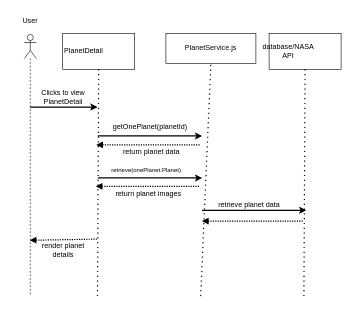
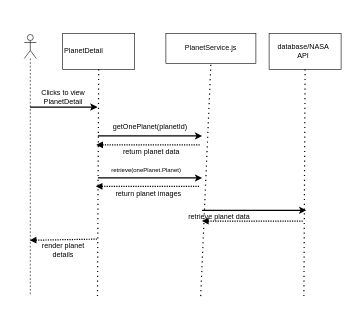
- <mxCell id="9" value="User" style="text;html=1;strokeColor=none;fillColor=none;align=center;verticalAlign=middle;whiteSpace=wrap;rounded=0;labelBackgroundColor=none;fontColor=none;" vertex="1" parent="1"><mxGeometry x="20" y="20" width="60" height="30" as="geometry" /></mxCell>
- <mxCell id="10" value="database/NASA API" style="text;html=1;strokeColor=none;fillColor=none;align=center;verticalAlign=middle;whiteSpace=wrap;rounded=0;labelBackgroundColor=none;fontColor=none;" vertex="1" parent="1"><mxGeometry x="450" y="70" width="60" height="30" as="geometry" /></mxCell>
+ <mxCell id="10" value="database/NASA API" style="text;html=1;strokeColor=none;fillColor=none;align=center;verticalAlign=middle;whiteSpace=wrap;rounded=0;labelBackgroundColor=none;fontColor=none;" vertex="1" parent="1"><mxGeometry x="475" y="70" width="60" height="30" as="geometry" /></mxCell>
- <mxCell id="23" value="retrieve planet data" style="text;html=1;strokeColor=none;fillColor=none;align=center;verticalAlign=middle;whiteSpace=wrap;rounded=0;labelBackgroundColor=none;fontColor=none;dashed=1;" vertex="1" parent="1"><mxGeometry x="353" y="326" width="124" height="30" as="geometry" /></mxCell>
+ <mxCell id="23" value="retrieve planet data" style="text;html=1;strokeColor=none;fillColor=none;align=center;verticalAlign=middle;whiteSpace=wrap;rounded=0;labelBackgroundColor=none;fontColor=none;dashed=1;" vertex="1" parent="1"><mxGeometry x="303" y="346" width="124" height="30" as="geometry" /></mxCell>
